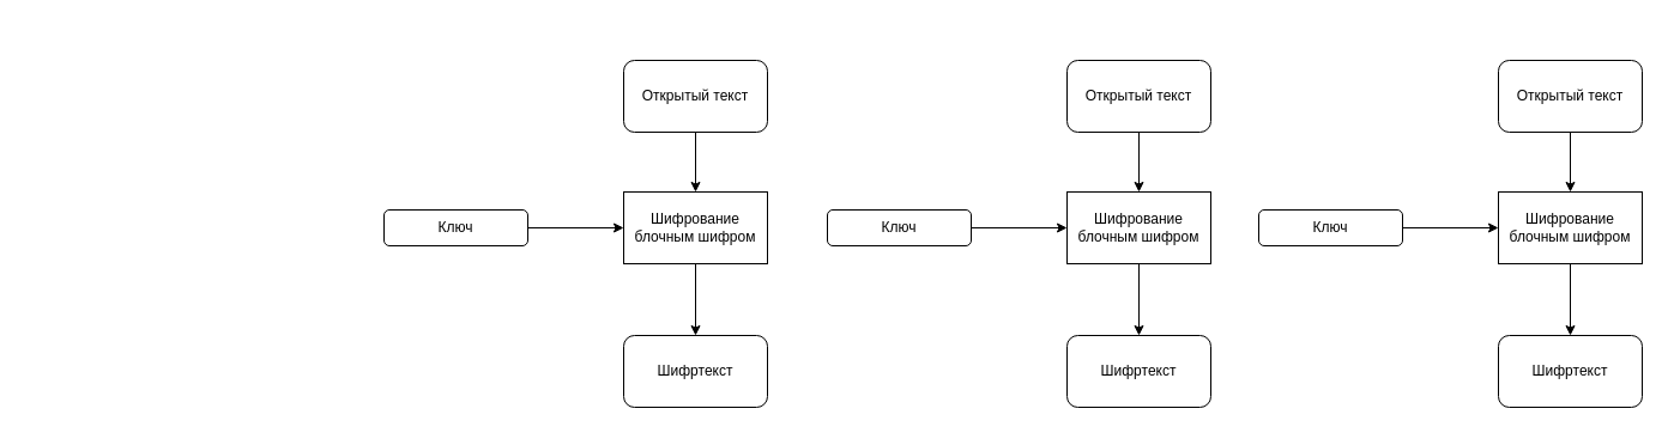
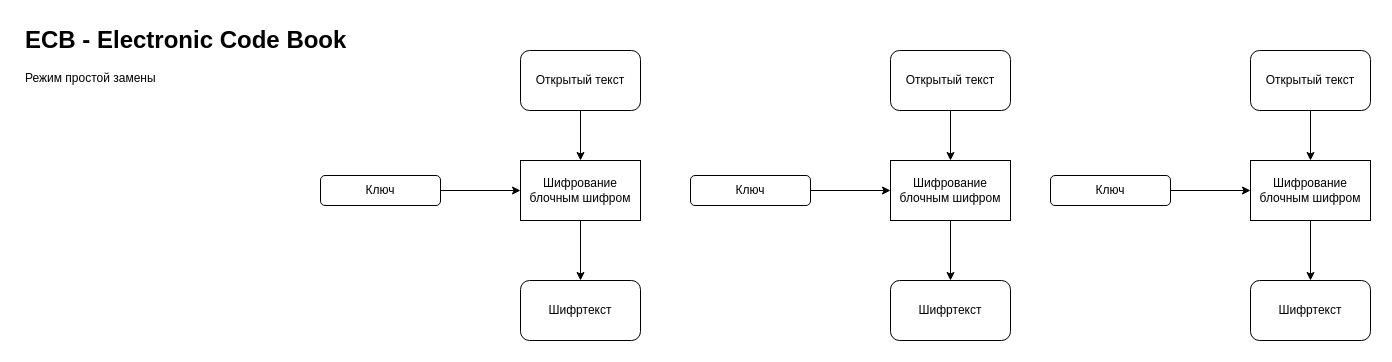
+ <mxCell id="23" value="&lt;h1&gt;ECB - Electronic Code Book&lt;/h1&gt;&lt;p&gt;Режим простой замены&lt;/p&gt;" style="text;html=1;strokeColor=none;fillColor=none;spacing=5;spacingTop=-20;whiteSpace=wrap;overflow=hidden;rounded=0;" vertex="1" parent="1"><mxGeometry x="20" y="20" width="420" height="120" as="geometry" /></mxCell>
